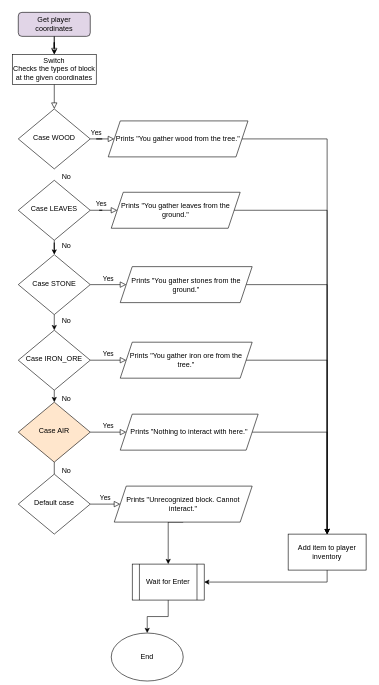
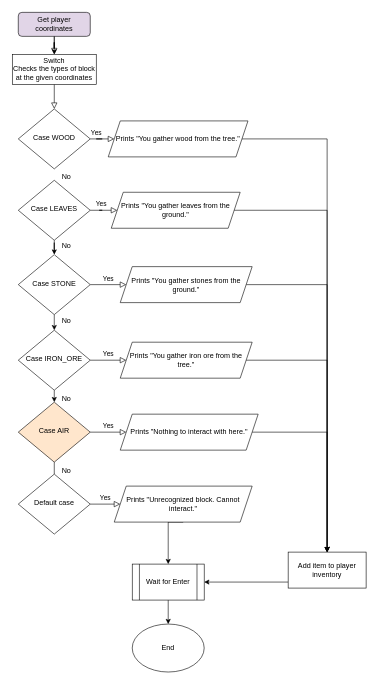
- <mxCell id="43" value="Add item to player inventory" style="whiteSpace=wrap;html=1;" vertex="1" parent="1"><mxGeometry x="480" y="890" width="130" height="60" as="geometry" /></mxCell>
+ <mxCell id="43" value="Add item to player inventory" style="whiteSpace=wrap;html=1;" vertex="1" parent="1"><mxGeometry x="480" y="920" width="130" height="60" as="geometry" /></mxCell>
- <mxCell id="44" value="End" style="ellipse;whiteSpace=wrap;html=1;" vertex="1" parent="1"><mxGeometry x="185" y="1055" width="120" height="80" as="geometry" /></mxCell>
+ <mxCell id="44" value="End" style="ellipse;whiteSpace=wrap;html=1;" vertex="1" parent="1"><mxGeometry x="220" y="1040" width="120" height="80" as="geometry" /></mxCell>
